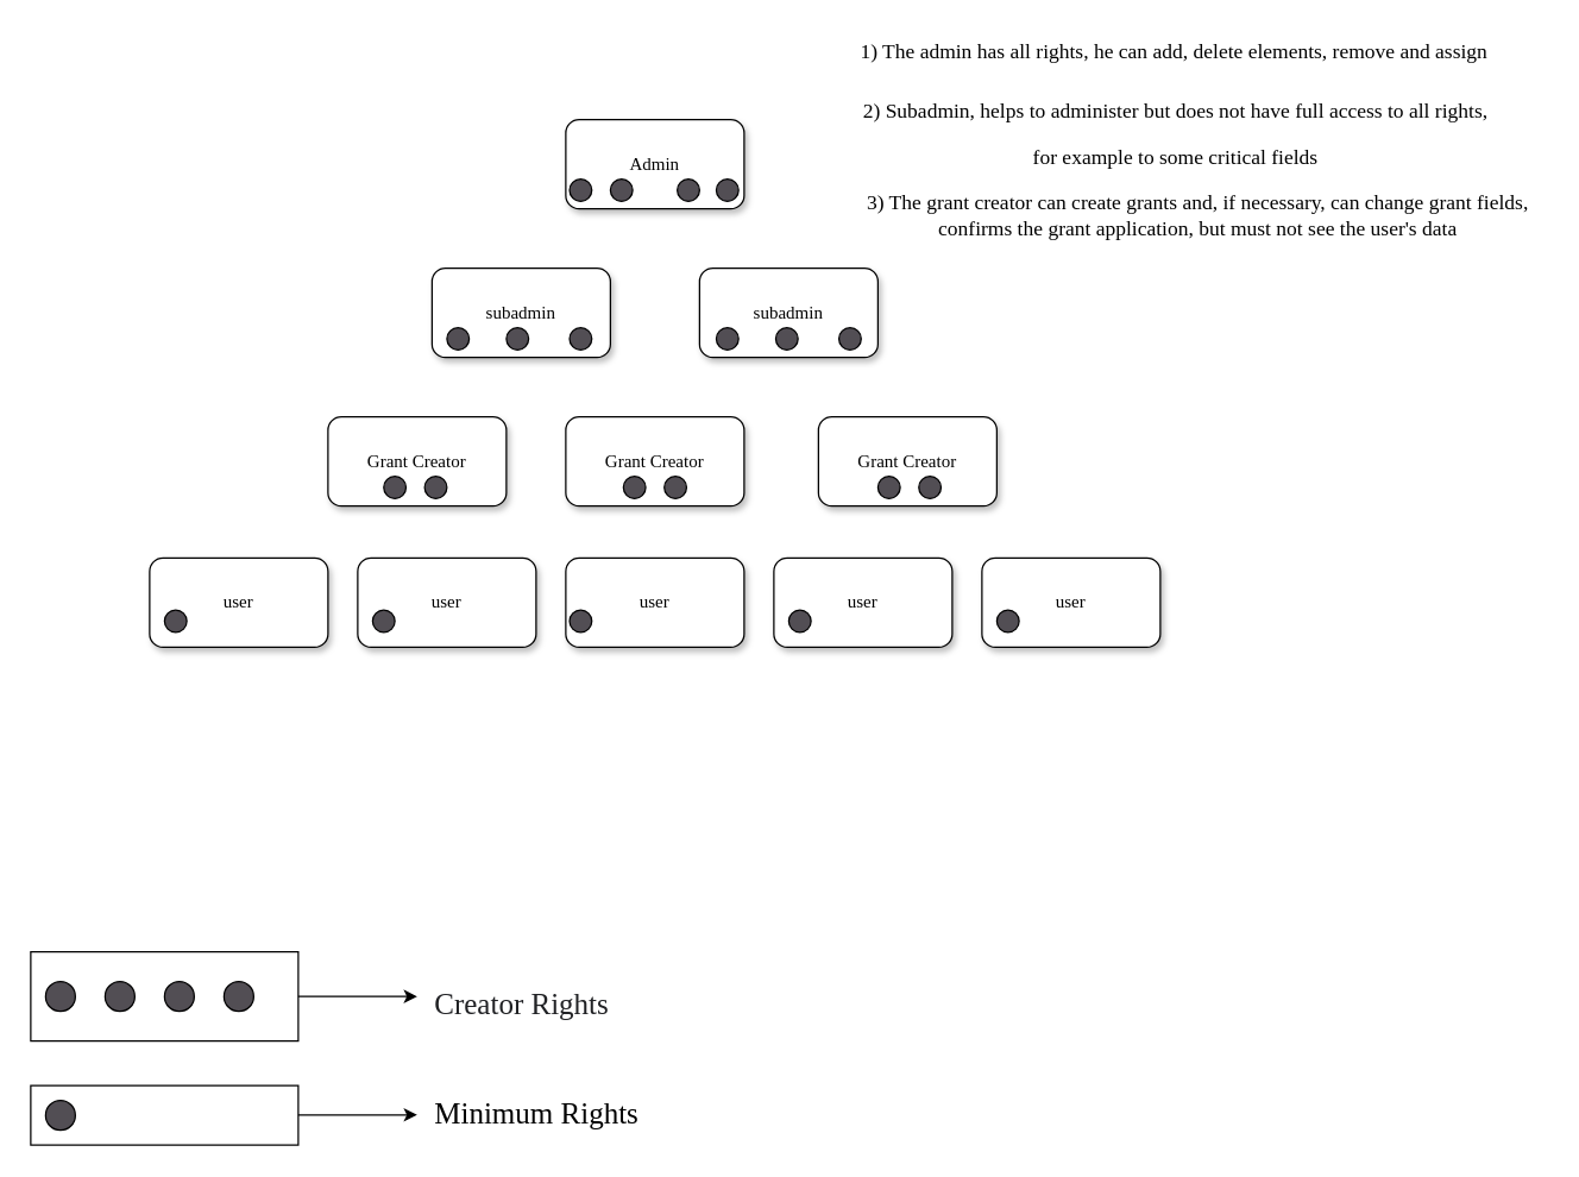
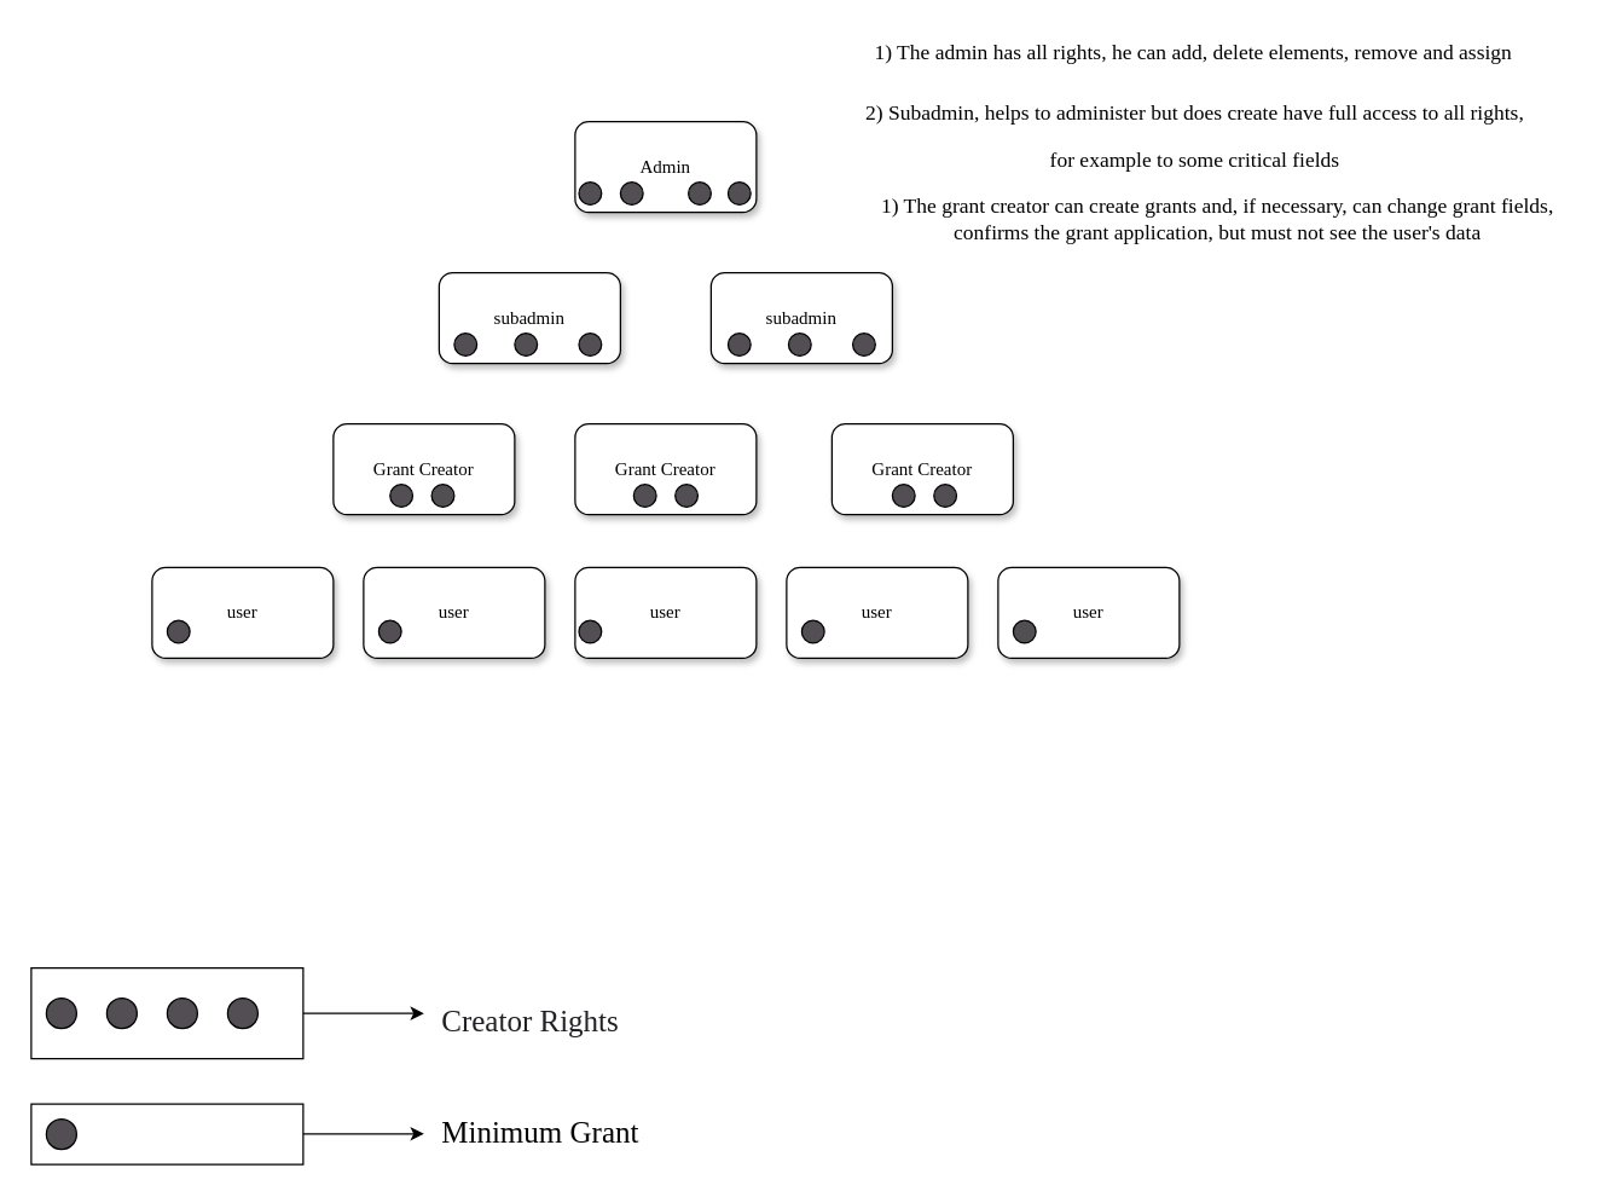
- <mxCell id="14" value="&lt;p style=&quot;font-size: 14px;&quot;&gt;&lt;font style=&quot;font-size: 14px;&quot;&gt;2) Subadmin, helps to administer but does not have full access to all rights,&lt;/font&gt;&lt;/p&gt;&lt;p style=&quot;font-size: 14px;&quot;&gt;&lt;font style=&quot;font-size: 14px;&quot;&gt;for example to some critical fields&lt;/font&gt;&lt;/p&gt;" style="text;html=1;align=center;verticalAlign=middle;resizable=0;points=[];autosize=1;strokeColor=none;fillColor=none;fontSize=14;fontFamily=Times New Roman;" vertex="1" parent="1"><mxGeometry x="570" y="45" width="440" height="90" as="geometry" /></mxCell>
+ <mxCell id="14" value="&lt;p style=&quot;font-size: 14px;&quot;&gt;&lt;font style=&quot;font-size: 14px;&quot;&gt;2) Subadmin, helps to administer but does create have full access to all rights,&lt;/font&gt;&lt;/p&gt;&lt;p style=&quot;font-size: 14px;&quot;&gt;&lt;font style=&quot;font-size: 14px;&quot;&gt;for example to some critical fields&lt;/font&gt;&lt;/p&gt;" style="text;html=1;align=center;verticalAlign=middle;resizable=0;points=[];autosize=1;strokeColor=none;fillColor=none;fontSize=14;fontFamily=Times New Roman;" vertex="1" parent="1"><mxGeometry x="570" y="45" width="440" height="90" as="geometry" /></mxCell>
- <mxCell id="15" value="&lt;font style=&quot;font-size: 14px;&quot;&gt;3) The grant creator can create grants and, if necessary, can change grant fields, &lt;br style=&quot;font-size: 14px;&quot;&gt;confirms the grant application, but must not see the user's data&lt;/font&gt;" style="text;html=1;align=center;verticalAlign=middle;resizable=0;points=[];autosize=1;strokeColor=none;fillColor=none;fontSize=14;fontFamily=Times New Roman;" vertex="1" parent="1"><mxGeometry x="570" y="120" width="470" height="50" as="geometry" /></mxCell>
+ <mxCell id="15" value="&lt;font style=&quot;font-size: 14px;&quot;&gt;1) The grant creator can create grants and, if necessary, can change grant fields, &lt;br style=&quot;font-size: 14px;&quot;&gt;confirms the grant application, but must not see the user's data&lt;/font&gt;" style="text;html=1;align=center;verticalAlign=middle;resizable=0;points=[];autosize=1;strokeColor=none;fillColor=none;fontSize=14;fontFamily=Times New Roman;" vertex="1" parent="1"><mxGeometry x="570" y="120" width="470" height="50" as="geometry" /></mxCell>
- <mxCell id="47" value="&lt;div style=&quot;text-align: center; font-size: 20px;&quot;&gt;&lt;span style=&quot;background-color: initial; font-size: 20px;&quot;&gt;&lt;font style=&quot;font-size: 20px;&quot; color=&quot;#000000&quot;&gt;Minimum Rights&lt;/font&gt;&lt;/span&gt;&lt;/div&gt;" style="text;whiteSpace=wrap;html=1;fontSize=20;fontFamily=Times New Roman;fontColor=#FFFFFF;" vertex="1" parent="1"><mxGeometry x="290" y="730" width="180" height="40" as="geometry" /></mxCell>
+ <mxCell id="47" value="&lt;div style=&quot;text-align: center; font-size: 20px;&quot;&gt;&lt;span style=&quot;background-color: initial; font-size: 20px;&quot;&gt;&lt;font style=&quot;font-size: 20px;&quot; color=&quot;#000000&quot;&gt;Minimum Grant&lt;/font&gt;&lt;/span&gt;&lt;/div&gt;" style="text;whiteSpace=wrap;html=1;fontSize=20;fontFamily=Times New Roman;fontColor=#FFFFFF;" vertex="1" parent="1"><mxGeometry x="290" y="730" width="180" height="40" as="geometry" /></mxCell>
